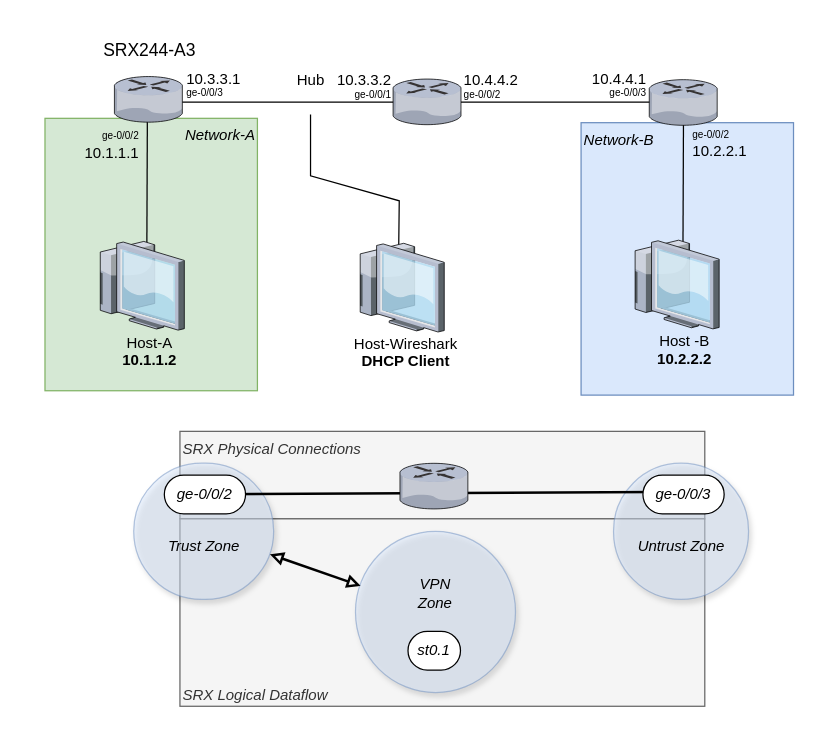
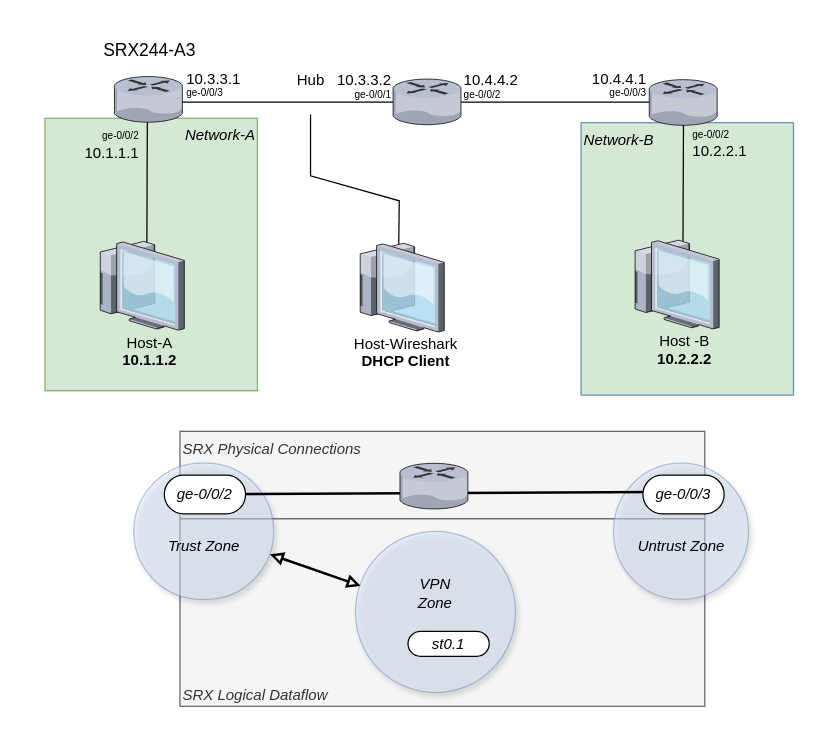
- <mxCell id="6" value="Network-B" style="rounded=0;whiteSpace=wrap;html=1;align=left;fillColor=#dae8fc;verticalAlign=top;strokeColor=#6c8ebf;fontStyle=2" parent="1" vertex="1"><mxGeometry x="464.5" y="97.5" width="170" height="218" as="geometry" /></mxCell>
+ <mxCell id="6" value="Network-B" style="rounded=0;whiteSpace=wrap;html=1;align=left;fillColor=#d5e8d4;verticalAlign=top;strokeColor=#6c8ebf;fontStyle=2;" parent="1" vertex="1"><mxGeometry x="464.5" y="97.5" width="170" height="218" as="geometry" /></mxCell>
- <mxCell id="35" value="st0.1" style="rounded=1;whiteSpace=wrap;html=1;align=center;verticalAlign=middle;fontStyle=2;comic=0;glass=0;shadow=0;arcSize=50;" parent="1" vertex="1"><mxGeometry x="326" y="504.5" width="42" height="31" as="geometry" /></mxCell>
+ <mxCell id="35" value="st0.1" style="rounded=1;whiteSpace=wrap;html=1;align=center;verticalAlign=middle;fontStyle=2;comic=0;glass=0;shadow=0;arcSize=50;" parent="1" vertex="1"><mxGeometry x="326" y="504.5" width="65" height="20" as="geometry" /></mxCell>
